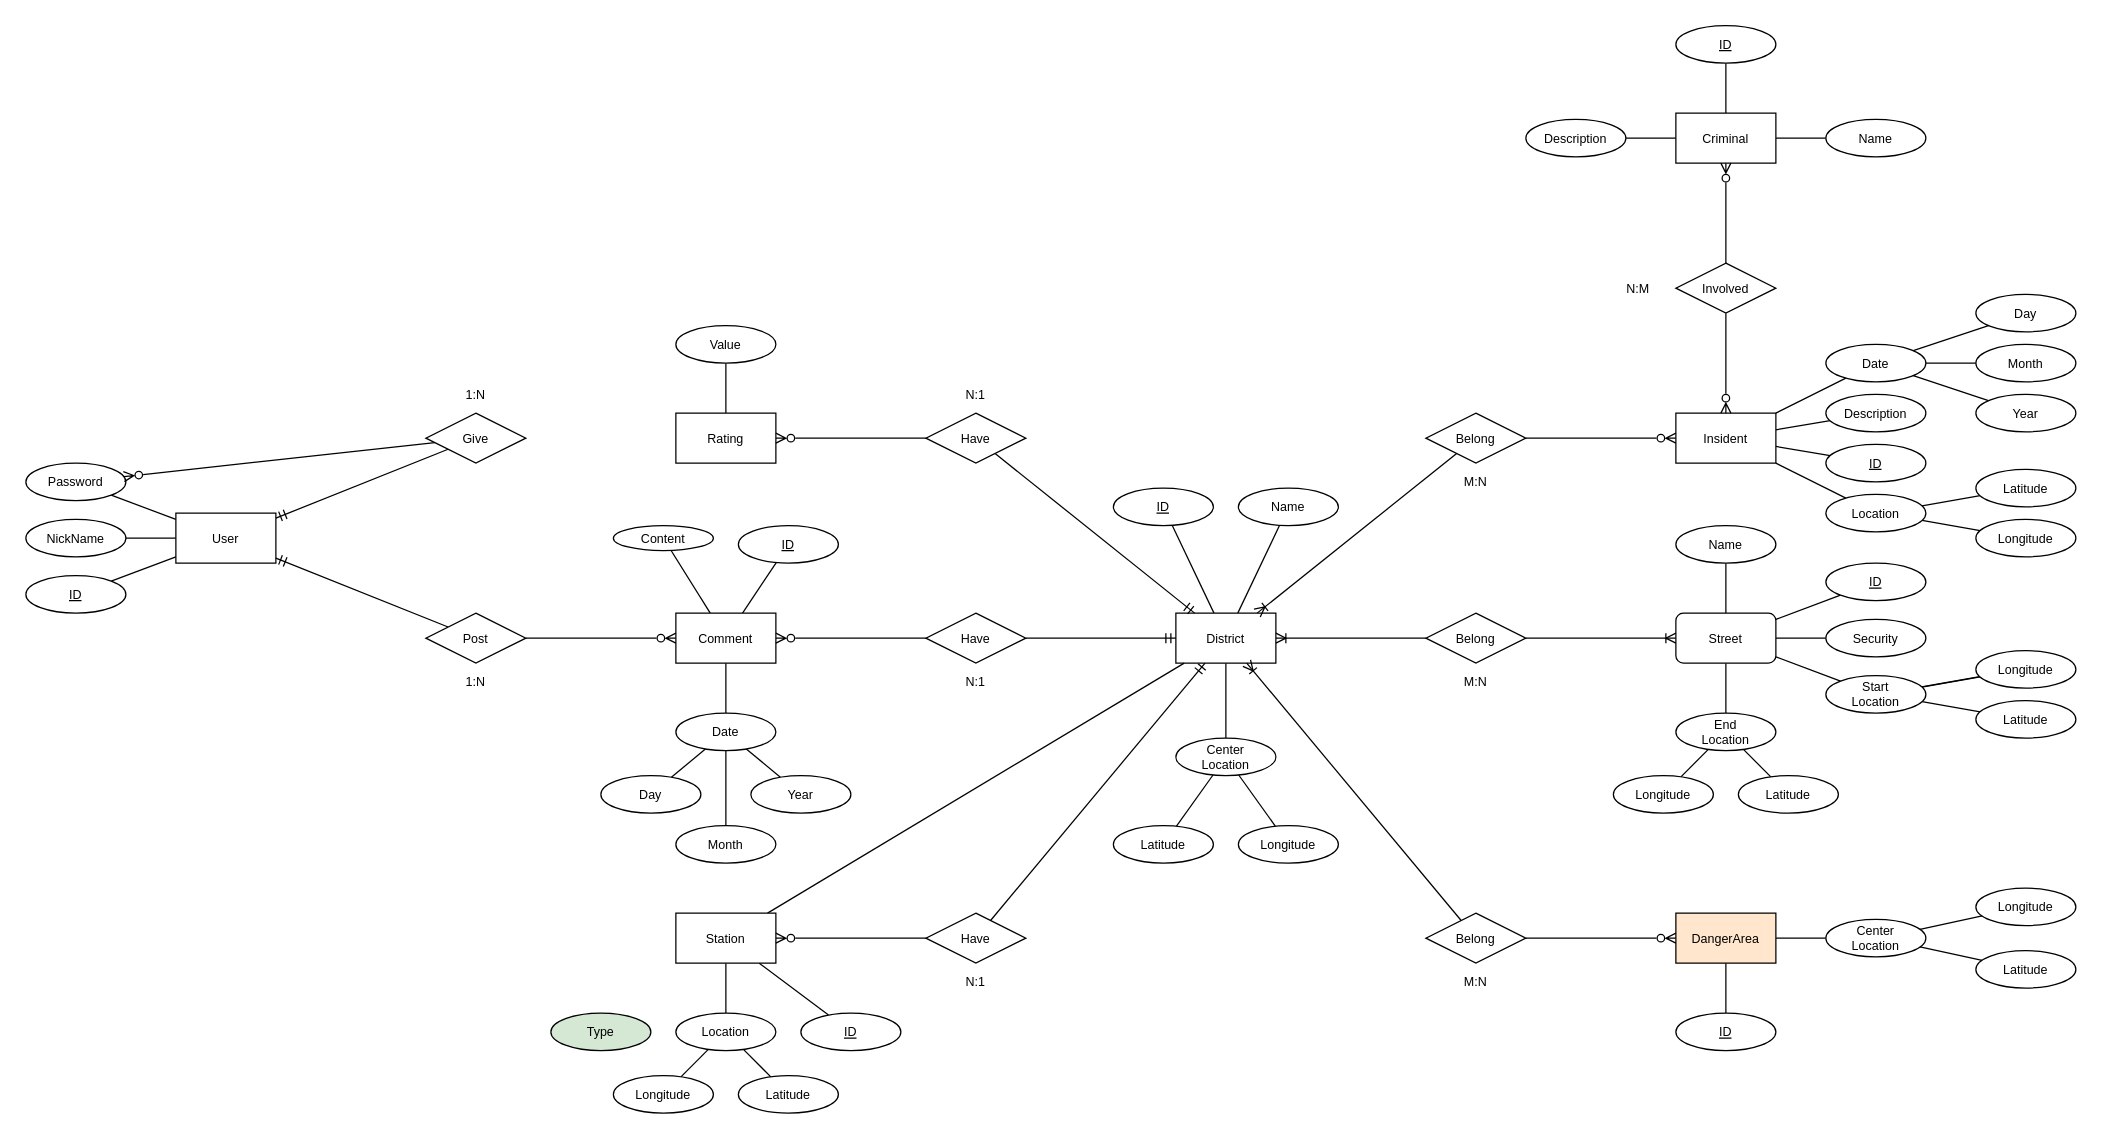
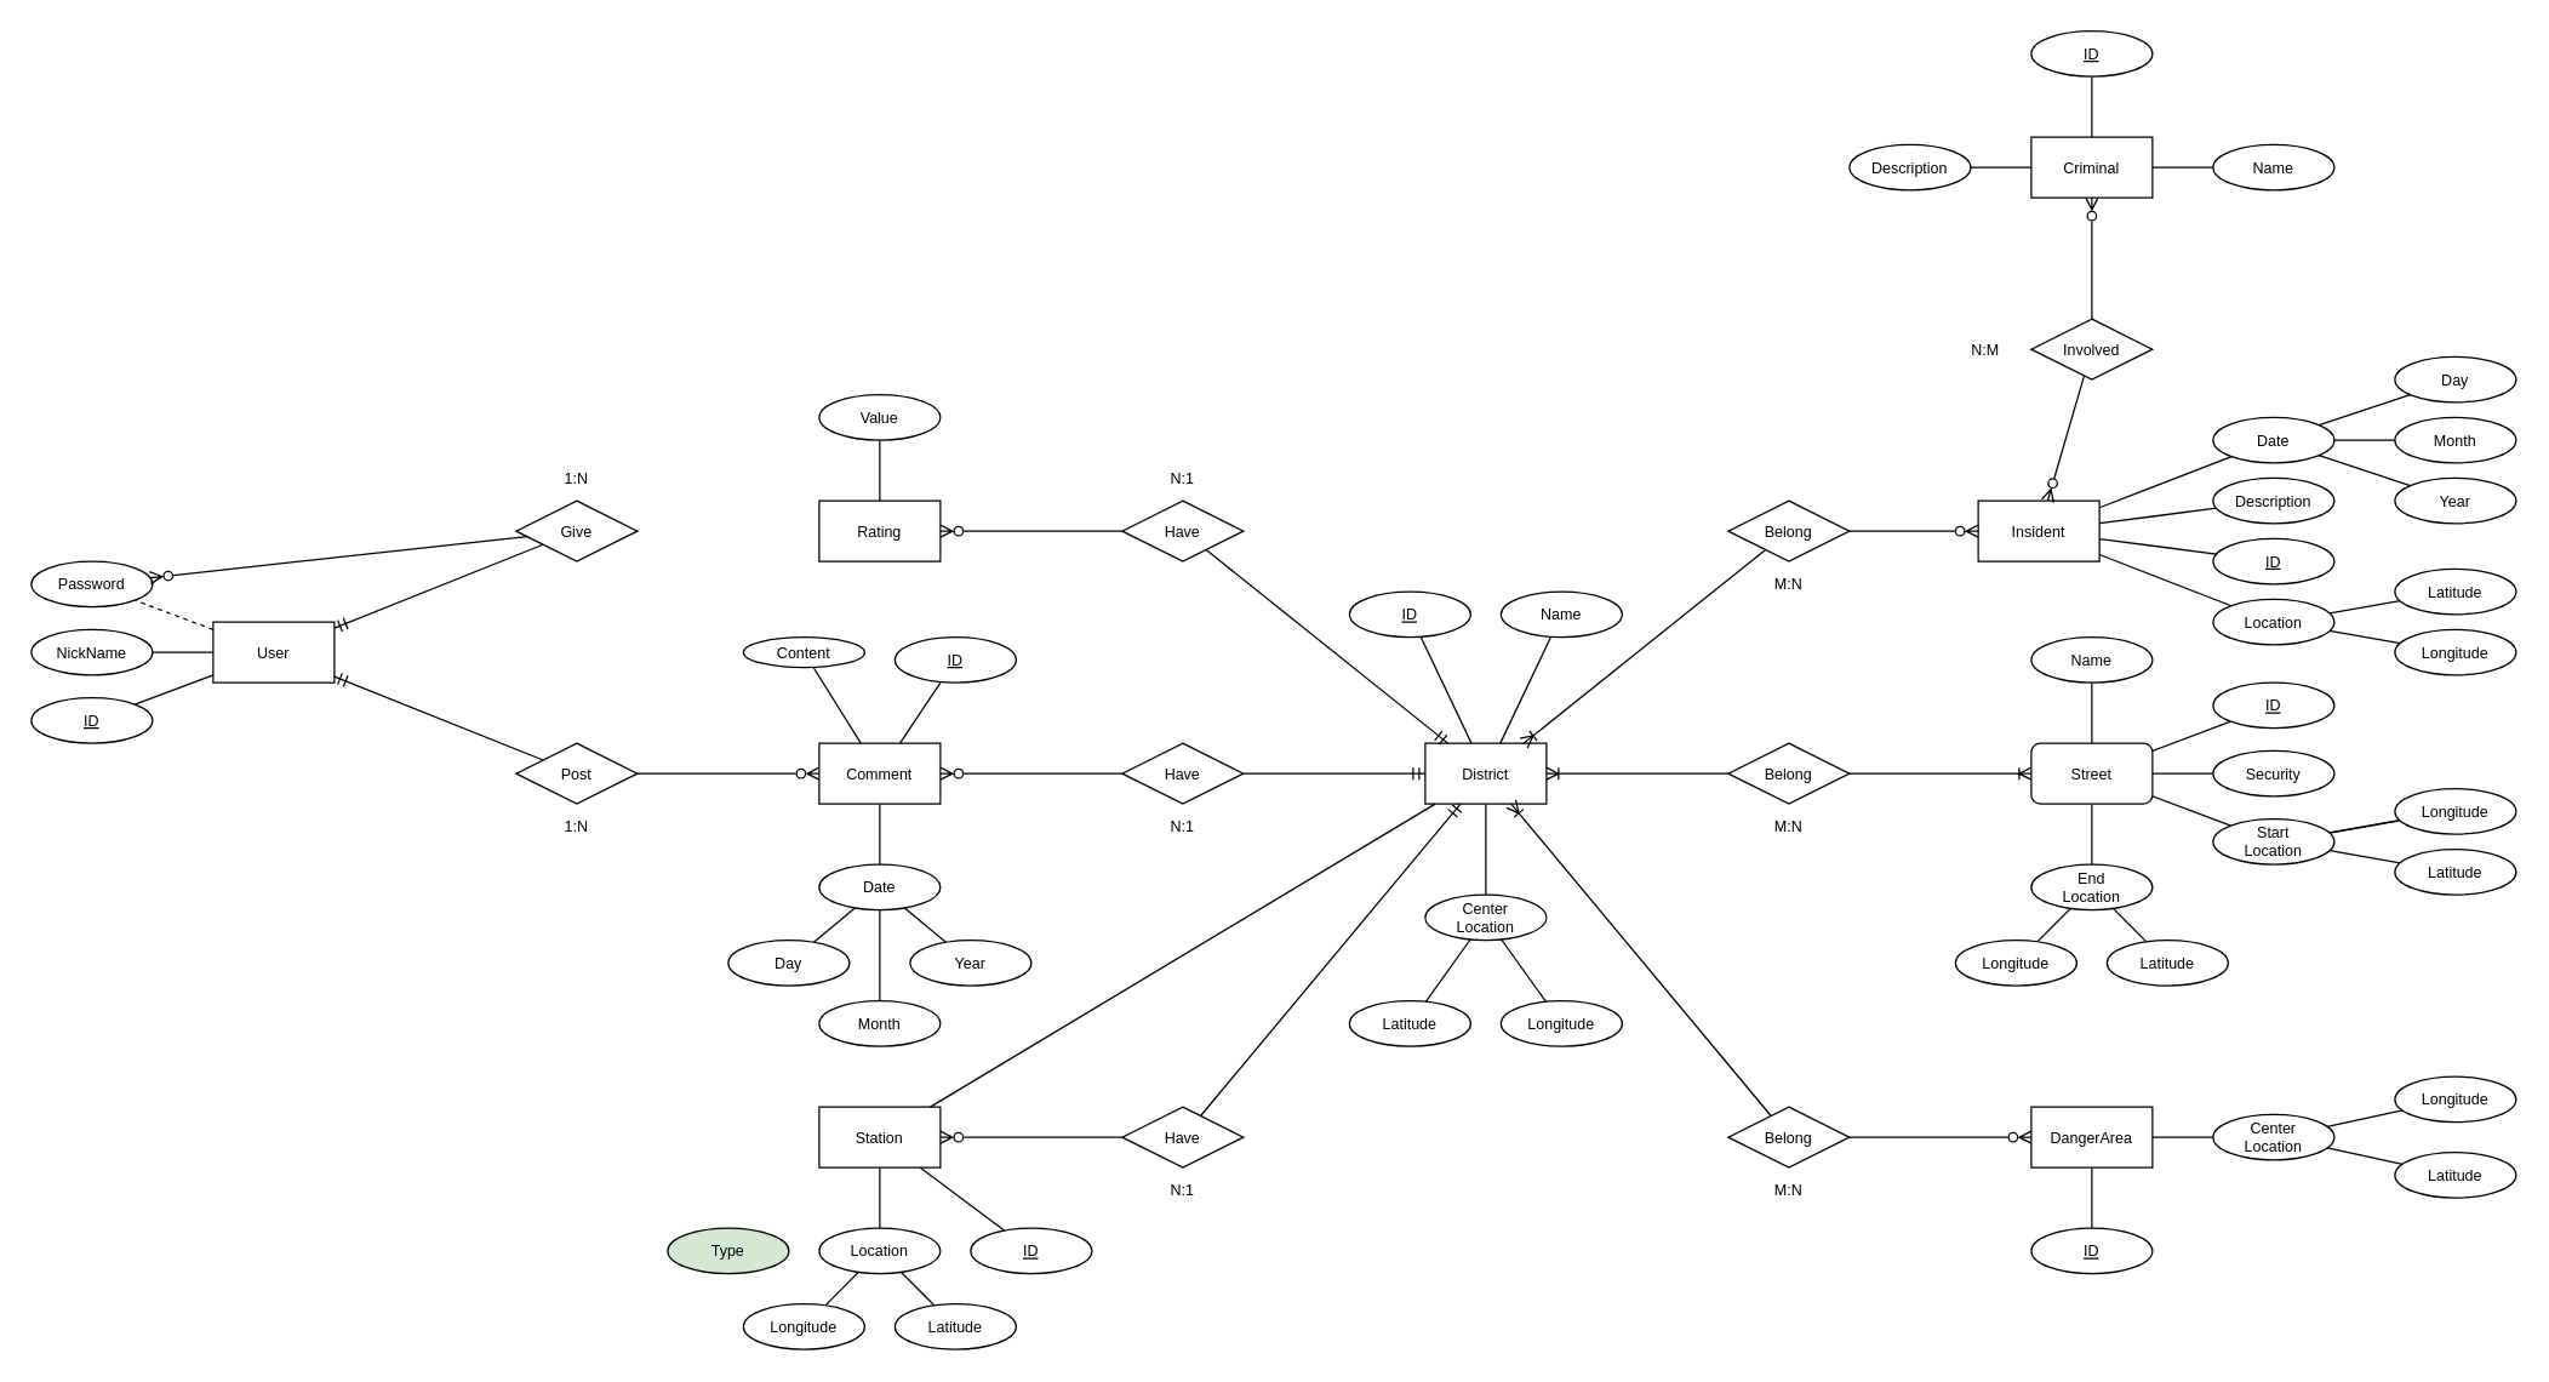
- <mxCell id="21" value="Insident" style="whiteSpace=wrap;html=1;align=center;fontSize=10;" vertex="1" parent="1"><mxGeometry x="1340" y="330" width="80" height="40" as="geometry" /></mxCell>
+ <mxCell id="21" value="Insident" style="whiteSpace=wrap;html=1;align=center;fontSize=10;" vertex="1" parent="1"><mxGeometry x="1305" y="330" width="80" height="40" as="geometry" /></mxCell>
- <mxCell id="2" style="edgeStyle=none;html=1;endArrow=none;endFill=0;fontSize=10;" edge="1" parent="1" source="5" target="41"><mxGeometry relative="1" as="geometry" /></mxCell>
+ <mxCell id="2" style="edgeStyle=none;html=1;endArrow=none;endFill=0;fontSize=10;dashed=1;" edge="1" parent="1" source="5" target="41"><mxGeometry relative="1" as="geometry" /></mxCell>
- <mxCell id="12" value="DangerArea" style="whiteSpace=wrap;html=1;align=center;fontSize=10;fillColor=#ffe6cc;" vertex="1" parent="1"><mxGeometry x="1340" y="730" width="80" height="40" as="geometry" /></mxCell>
+ <mxCell id="12" value="DangerArea" style="whiteSpace=wrap;html=1;align=center;fontSize=10;" vertex="1" parent="1"><mxGeometry x="1340" y="730" width="80" height="40" as="geometry" /></mxCell>
